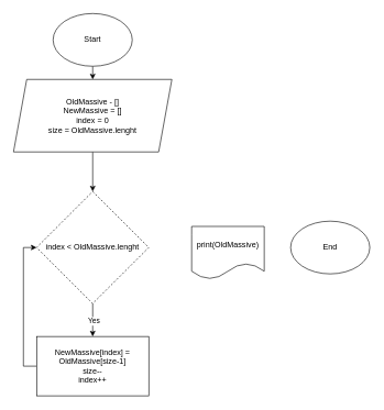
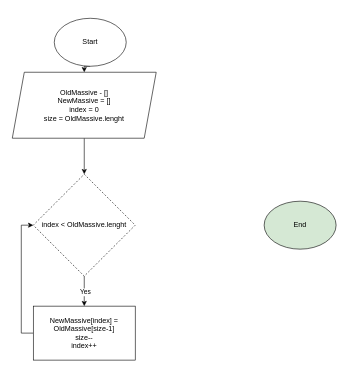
- <mxCell id="3" value="Start" style="ellipse;whiteSpace=wrap;html=1;" vertex="1" parent="1"><mxGeometry x="80" y="20" width="120" height="80" as="geometry" /></mxCell>
+ <mxCell id="3" value="Start" style="ellipse;whiteSpace=wrap;html=1;" vertex="1" parent="1"><mxGeometry x="90" y="30" width="120" height="80" as="geometry" /></mxCell>
- <mxCell id="12" value="End" style="ellipse;whiteSpace=wrap;html=1;" vertex="1" parent="1"><mxGeometry x="440" y="335" width="120" height="80" as="geometry" /></mxCell>
+ <mxCell id="12" value="End" style="ellipse;whiteSpace=wrap;html=1;fillColor=#d5e8d4;" vertex="1" parent="1"><mxGeometry x="440" y="335" width="120" height="80" as="geometry" /></mxCell>
- <mxCell id="11" value="print(OldMassive)" style="shape=document;whiteSpace=wrap;html=1;boundedLbl=1;" vertex="1" parent="1"><mxGeometry x="290" y="343" width="110" height="80" as="geometry" /></mxCell>
